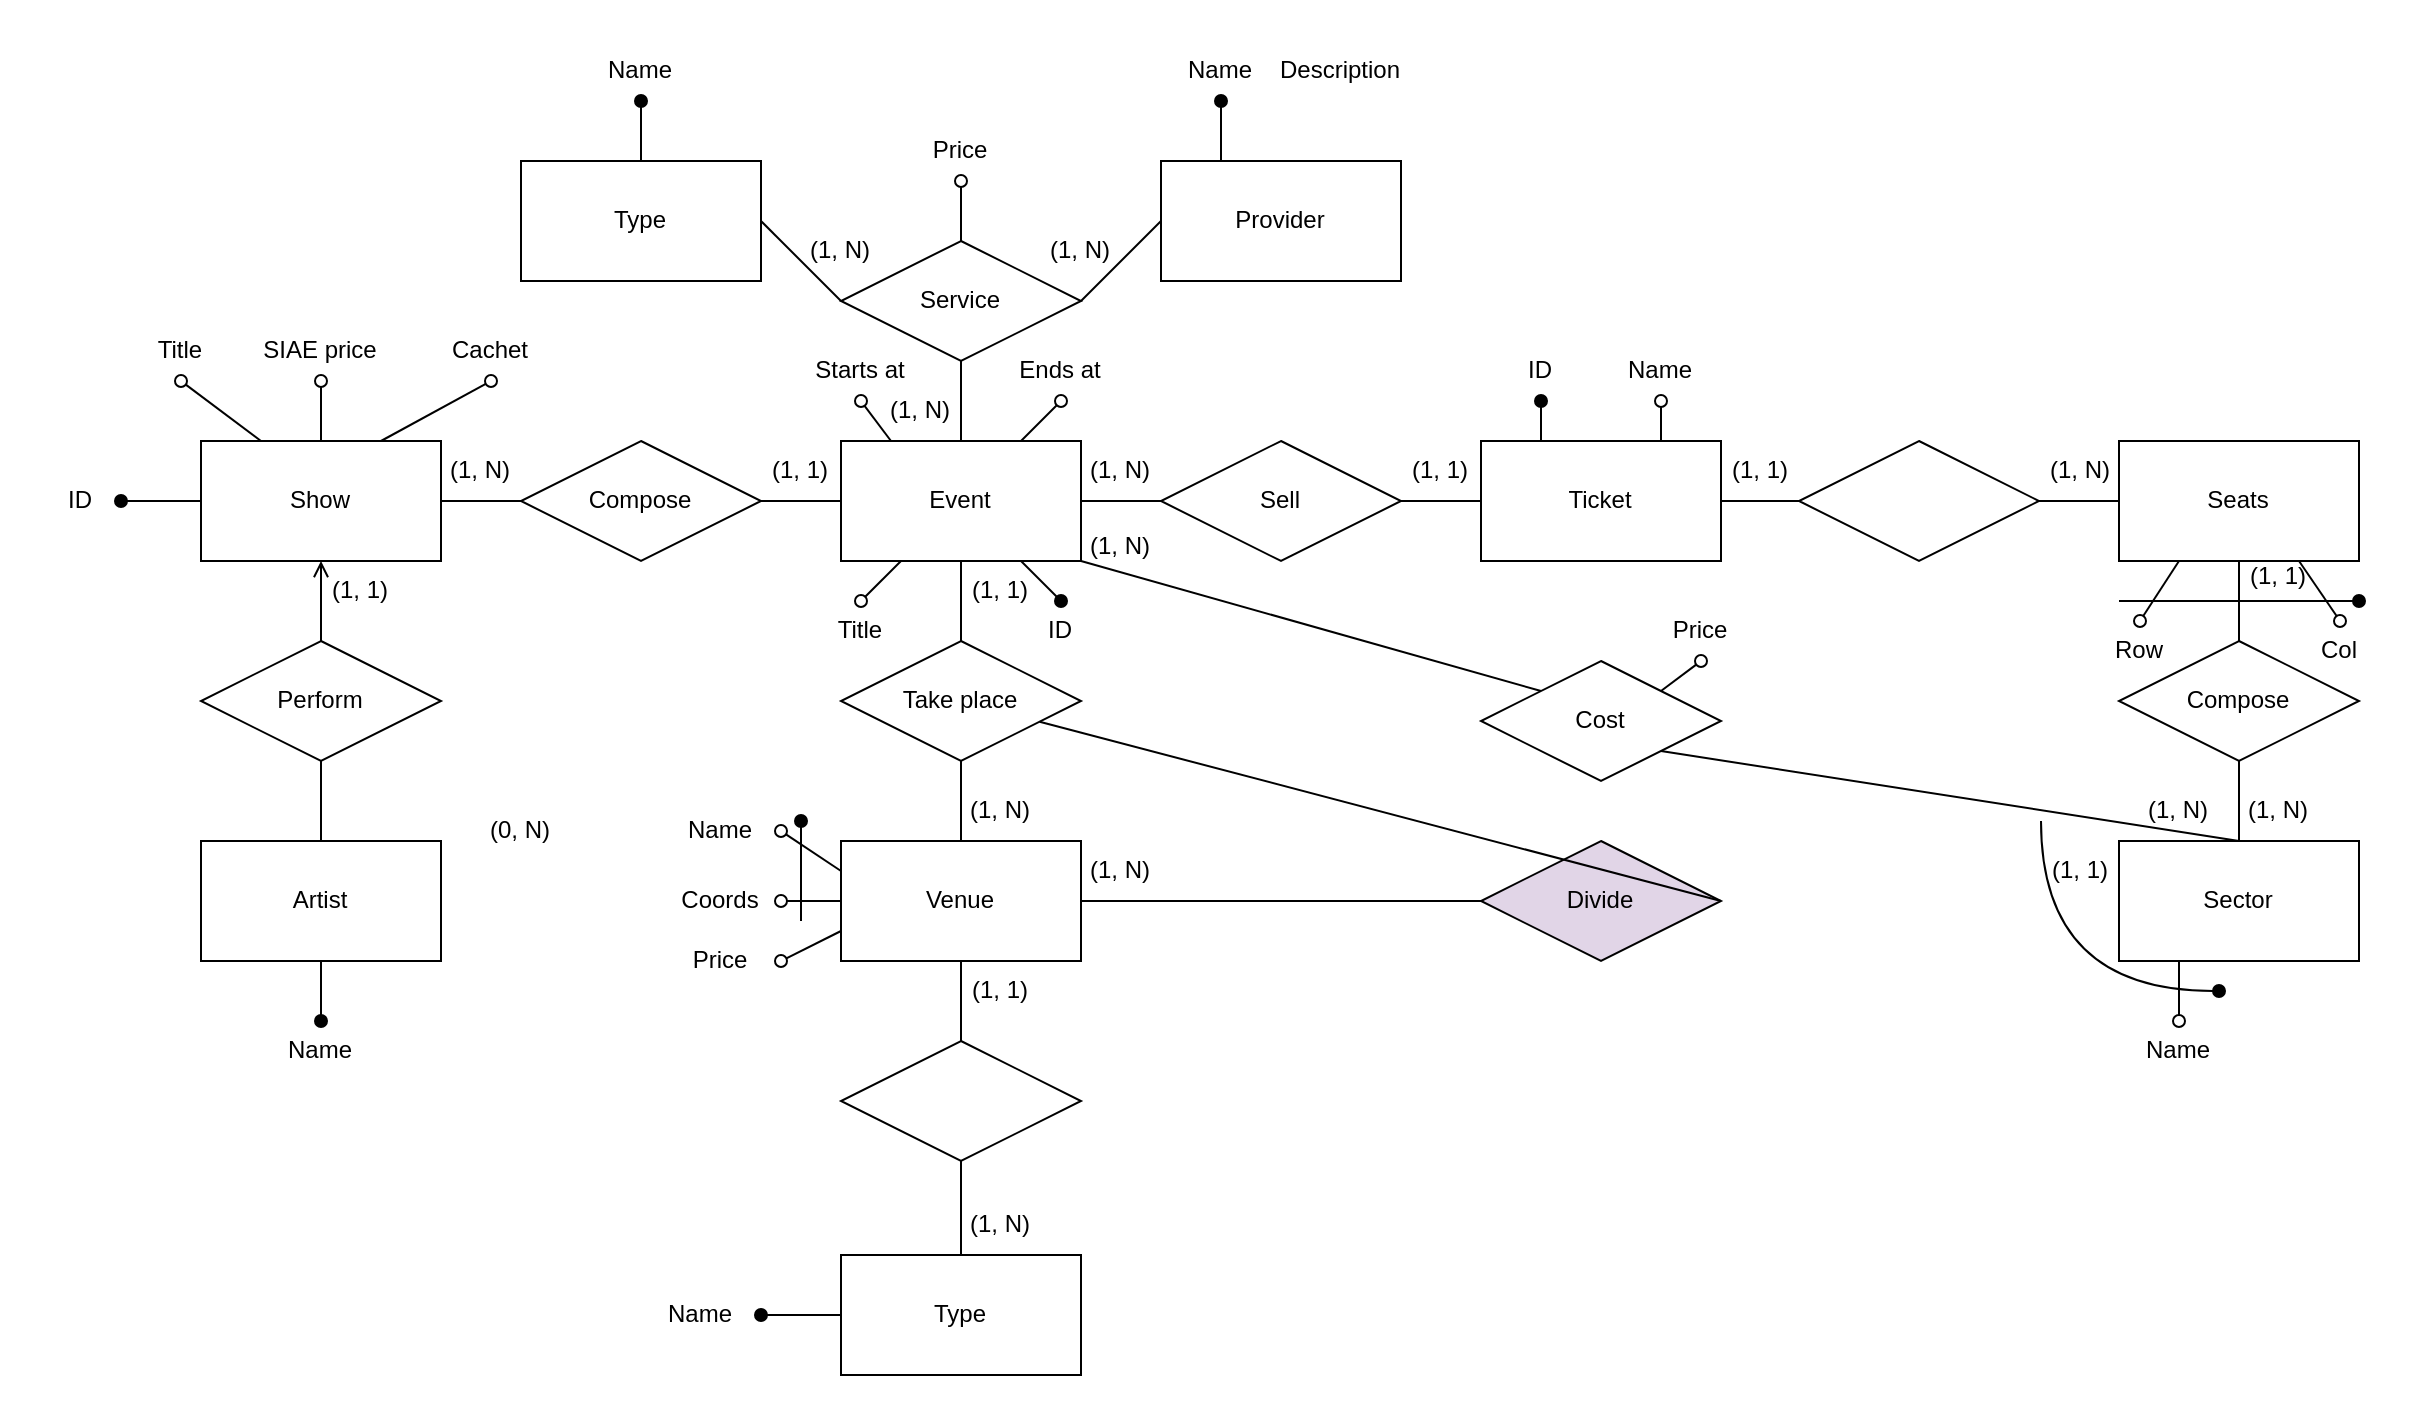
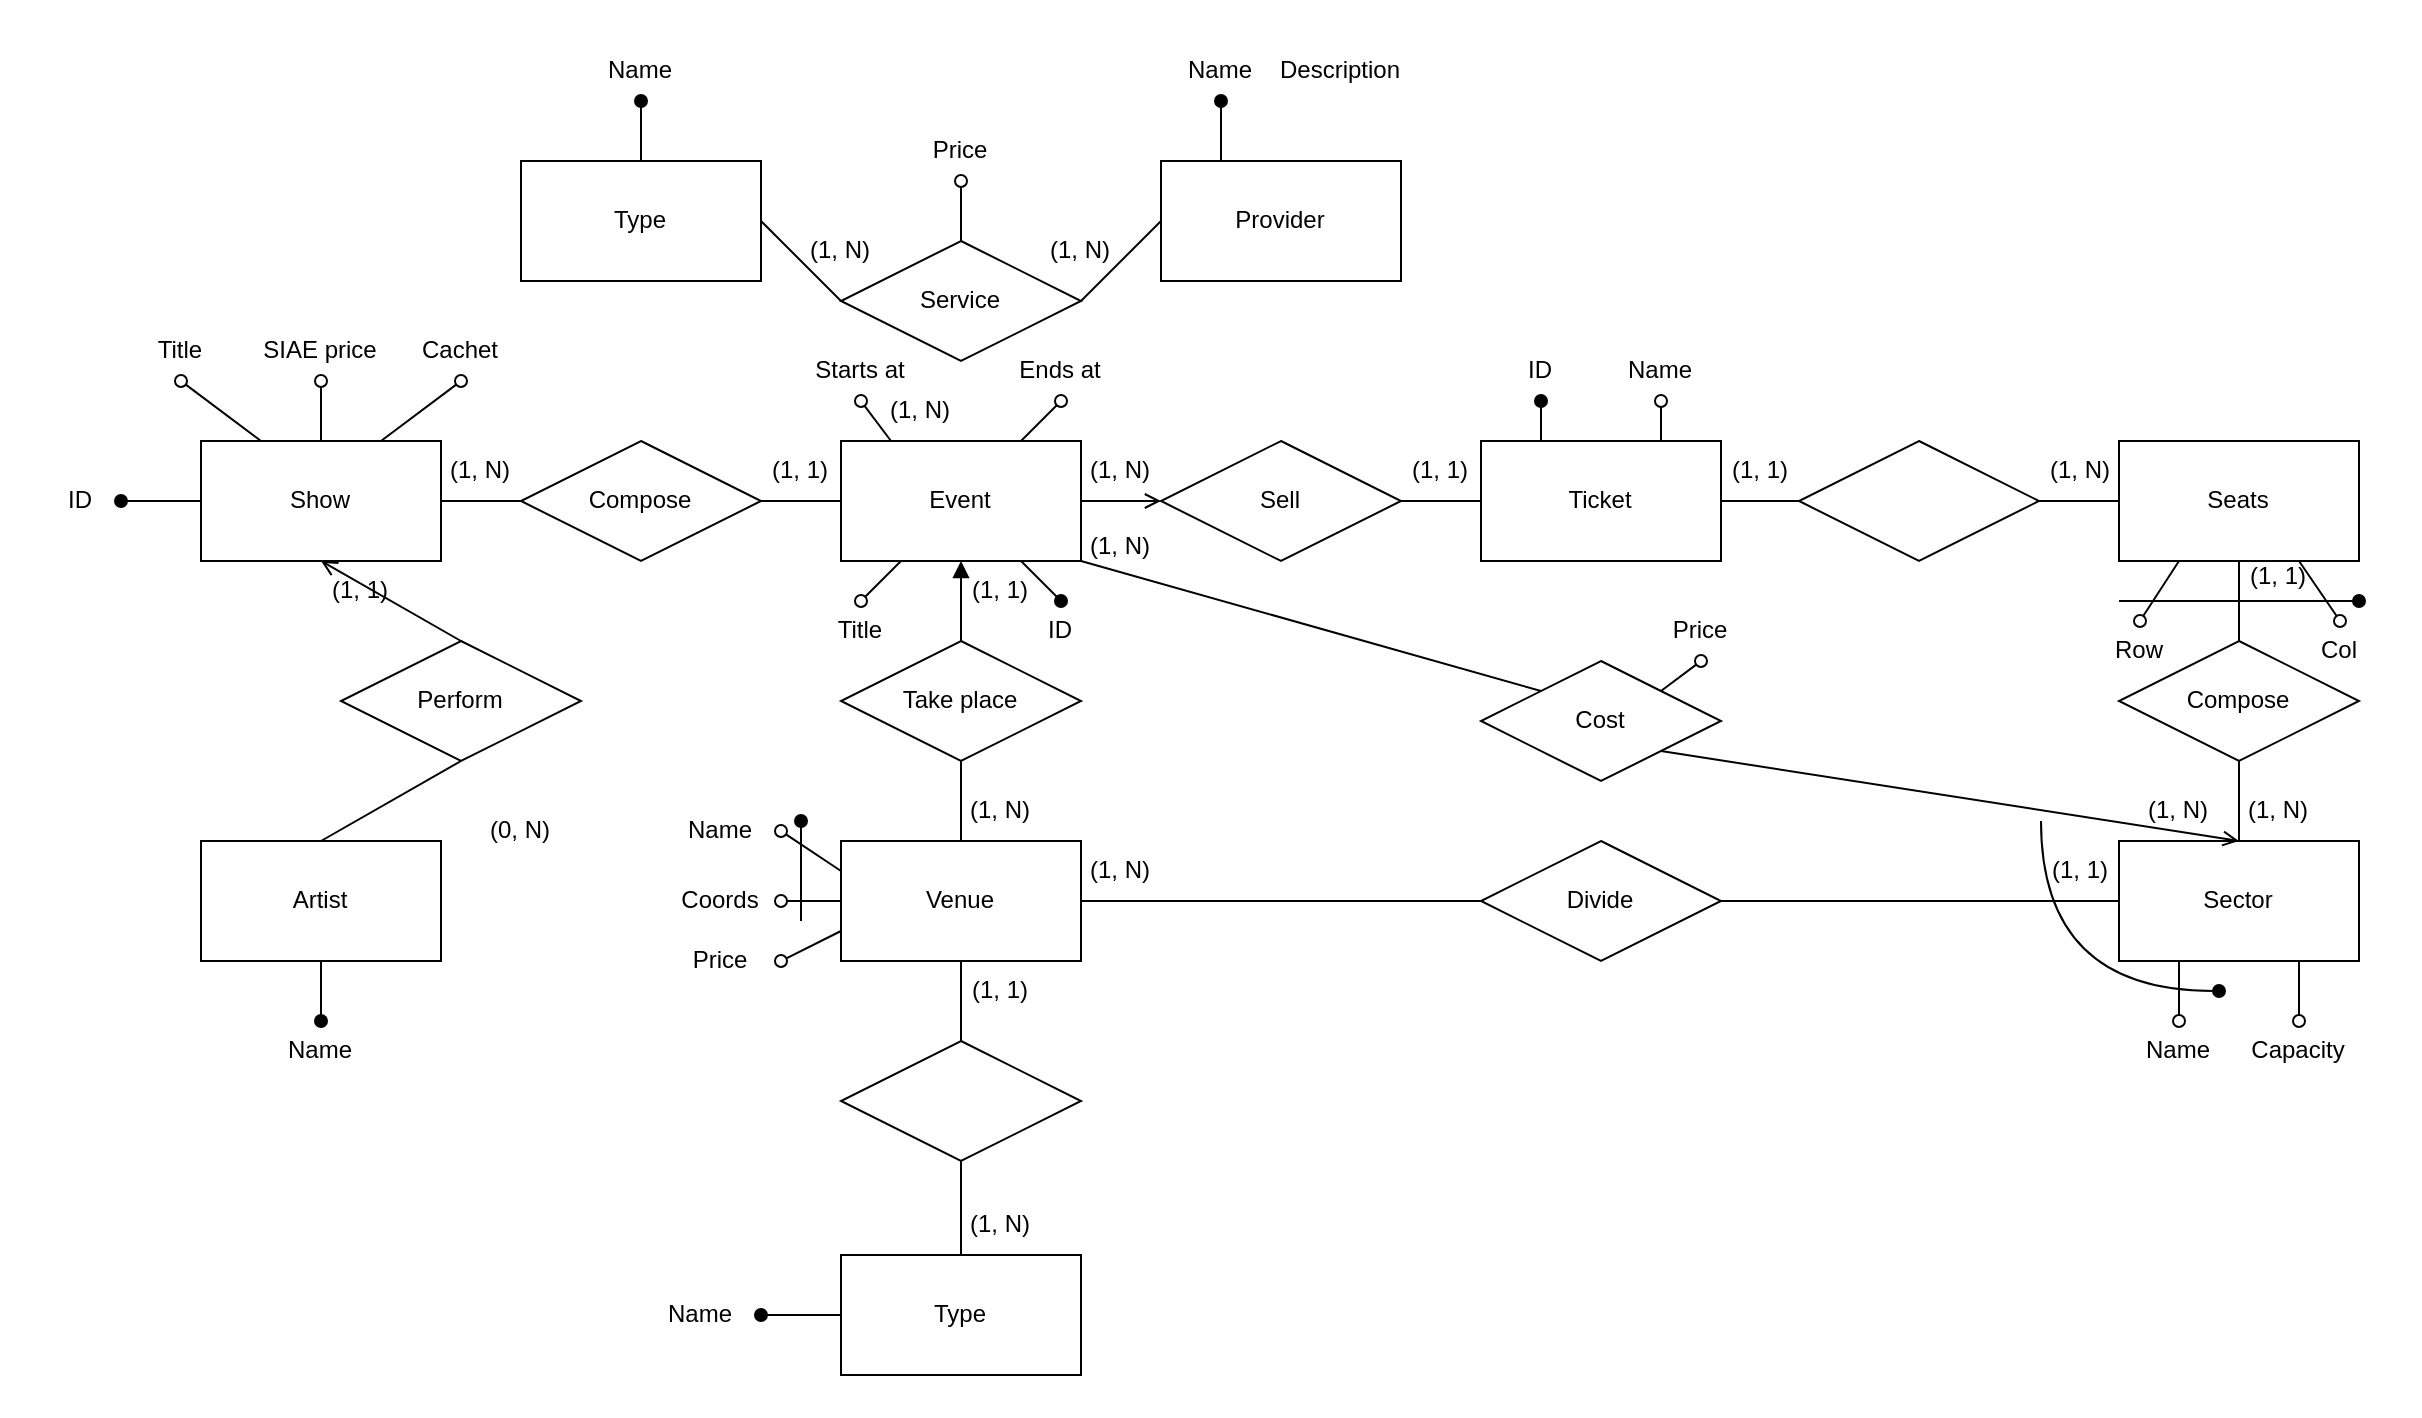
- <mxCell id="17" value="&lt;div&gt;Cachet&lt;/div&gt;" style="text;html=1;strokeColor=none;fillColor=none;align=center;verticalAlign=middle;whiteSpace=wrap;rounded=0;" parent="1" vertex="1"><mxGeometry x="215" y="160" width="60" height="30" as="geometry" /></mxCell>
+ <mxCell id="17" value="&lt;div&gt;Cachet&lt;/div&gt;" style="text;html=1;strokeColor=none;fillColor=none;align=center;verticalAlign=middle;whiteSpace=wrap;rounded=0;" parent="1" vertex="1"><mxGeometry x="200" y="160" width="60" height="30" as="geometry" /></mxCell>
- <mxCell id="44" value="" style="endArrow=none;html=1;rounded=0;entryX=0.5;entryY=0;entryDx=0;entryDy=0;exitX=0.5;exitY=1;exitDx=0;exitDy=0;" parent="1" source="43" target="2" edge="1"><mxGeometry width="50" height="50" relative="1" as="geometry"><mxPoint x="480" y="160" as="sourcePoint" /><mxPoint x="450" y="310" as="targetPoint" /></mxGeometry></mxCell>
- <mxCell id="31" value="" style="endArrow=none;html=1;rounded=0;exitX=1;exitY=0.5;exitDx=0;exitDy=0;entryX=0;entryY=0.5;entryDx=0;entryDy=0;" parent="1" source="2" target="29" edge="1"><mxGeometry width="50" height="50" relative="1" as="geometry"><mxPoint x="700" y="300" as="sourcePoint" /><mxPoint x="750" y="250" as="targetPoint" /></mxGeometry></mxCell>
+ <mxCell id="31" value="" style="endArrow=open;html=1;rounded=0;exitX=1;exitY=0.5;exitDx=0;exitDy=0;entryX=0;entryY=0.5;entryDx=0;entryDy=0;" parent="1" source="2" target="29" edge="1"><mxGeometry width="50" height="50" relative="1" as="geometry"><mxPoint x="700" y="300" as="sourcePoint" /><mxPoint x="750" y="250" as="targetPoint" /></mxGeometry></mxCell>
- <mxCell id="49" value="" style="endArrow=none;html=1;rounded=0;entryX=0.5;entryY=1;entryDx=0;entryDy=0;exitX=0.5;exitY=0;exitDx=0;exitDy=0;" parent="1" source="48" target="2" edge="1"><mxGeometry width="50" height="50" relative="1" as="geometry"><mxPoint x="420" y="390" as="sourcePoint" /><mxPoint x="470" y="340" as="targetPoint" /></mxGeometry></mxCell>
+ <mxCell id="49" value="" style="endArrow=block;html=1;rounded=0;entryX=0.5;entryY=1;entryDx=0;entryDy=0;exitX=0.5;exitY=0;exitDx=0;exitDy=0;" parent="1" source="48" target="2" edge="1"><mxGeometry width="50" height="50" relative="1" as="geometry"><mxPoint x="420" y="390" as="sourcePoint" /><mxPoint x="470" y="340" as="targetPoint" /></mxGeometry></mxCell>
- <mxCell id="6" value="Perform" style="rhombus;whiteSpace=wrap;html=1;" parent="1" vertex="1"><mxGeometry x="100" y="320" width="120" height="60" as="geometry" /></mxCell>
+ <mxCell id="6" value="Perform" style="rhombus;whiteSpace=wrap;html=1;" parent="1" vertex="1"><mxGeometry x="170" y="320" width="120" height="60" as="geometry" /></mxCell>
- <mxCell id="62" value="" style="endArrow=none;html=1;rounded=0;exitX=1;exitY=0.5;exitDx=0;exitDy=0;" parent="1" source="60" target="48" edge="1"><mxGeometry width="50" height="50" relative="1" as="geometry"><mxPoint x="670" y="520" as="sourcePoint" /><mxPoint x="720" y="470" as="targetPoint" /></mxGeometry></mxCell>
+ <mxCell id="62" value="" style="endArrow=none;html=1;rounded=0;exitX=1;exitY=0.5;exitDx=0;exitDy=0;entryX=0;entryY=0.5;entryDx=0;entryDy=0;" parent="1" source="60" target="59" edge="1"><mxGeometry width="50" height="50" relative="1" as="geometry"><mxPoint x="670" y="520" as="sourcePoint" /><mxPoint x="720" y="470" as="targetPoint" /></mxGeometry></mxCell>
- <mxCell id="67" value="" style="endArrow=none;html=1;rounded=0;entryX=0.5;entryY=0;entryDx=0;entryDy=0;exitX=1;exitY=1;exitDx=0;exitDy=0;" parent="1" source="65" target="59" edge="1"><mxGeometry width="50" height="50" relative="1" as="geometry"><mxPoint x="670" y="370" as="sourcePoint" /><mxPoint x="720" y="320" as="targetPoint" /></mxGeometry></mxCell>
+ <mxCell id="67" value="" style="endArrow=open;html=1;rounded=0;entryX=0.5;entryY=0;entryDx=0;entryDy=0;exitX=1;exitY=1;exitDx=0;exitDy=0;" parent="1" source="65" target="59" edge="1"><mxGeometry width="50" height="50" relative="1" as="geometry"><mxPoint x="670" y="370" as="sourcePoint" /><mxPoint x="720" y="320" as="targetPoint" /></mxGeometry></mxCell>
- <mxCell id="60" value="Divide" style="rhombus;whiteSpace=wrap;html=1;fillColor=#e1d5e7;" parent="1" vertex="1"><mxGeometry x="740" y="420" width="120" height="60" as="geometry" /></mxCell>
+ <mxCell id="60" value="Divide" style="rhombus;whiteSpace=wrap;html=1;" parent="1" vertex="1"><mxGeometry x="740" y="420" width="120" height="60" as="geometry" /></mxCell>
+ <mxCell id="89" value="" style="endArrow=oval;html=1;rounded=0;exitX=0.75;exitY=1;exitDx=0;exitDy=0;endFill=0;entryX=0.5;entryY=0;entryDx=0;entryDy=0;" parent="1" source="59" target="87" edge="1"><mxGeometry width="50" height="50" relative="1" as="geometry"><mxPoint x="1009" y="345" as="sourcePoint" /><mxPoint x="1029" y="320" as="targetPoint" /></mxGeometry></mxCell>
+ <mxCell id="87" value="Capacity" style="text;html=1;strokeColor=none;fillColor=none;align=center;verticalAlign=middle;whiteSpace=wrap;rounded=0;" parent="1" vertex="1"><mxGeometry x="1119" y="510" width="60" height="30" as="geometry" /></mxCell>
